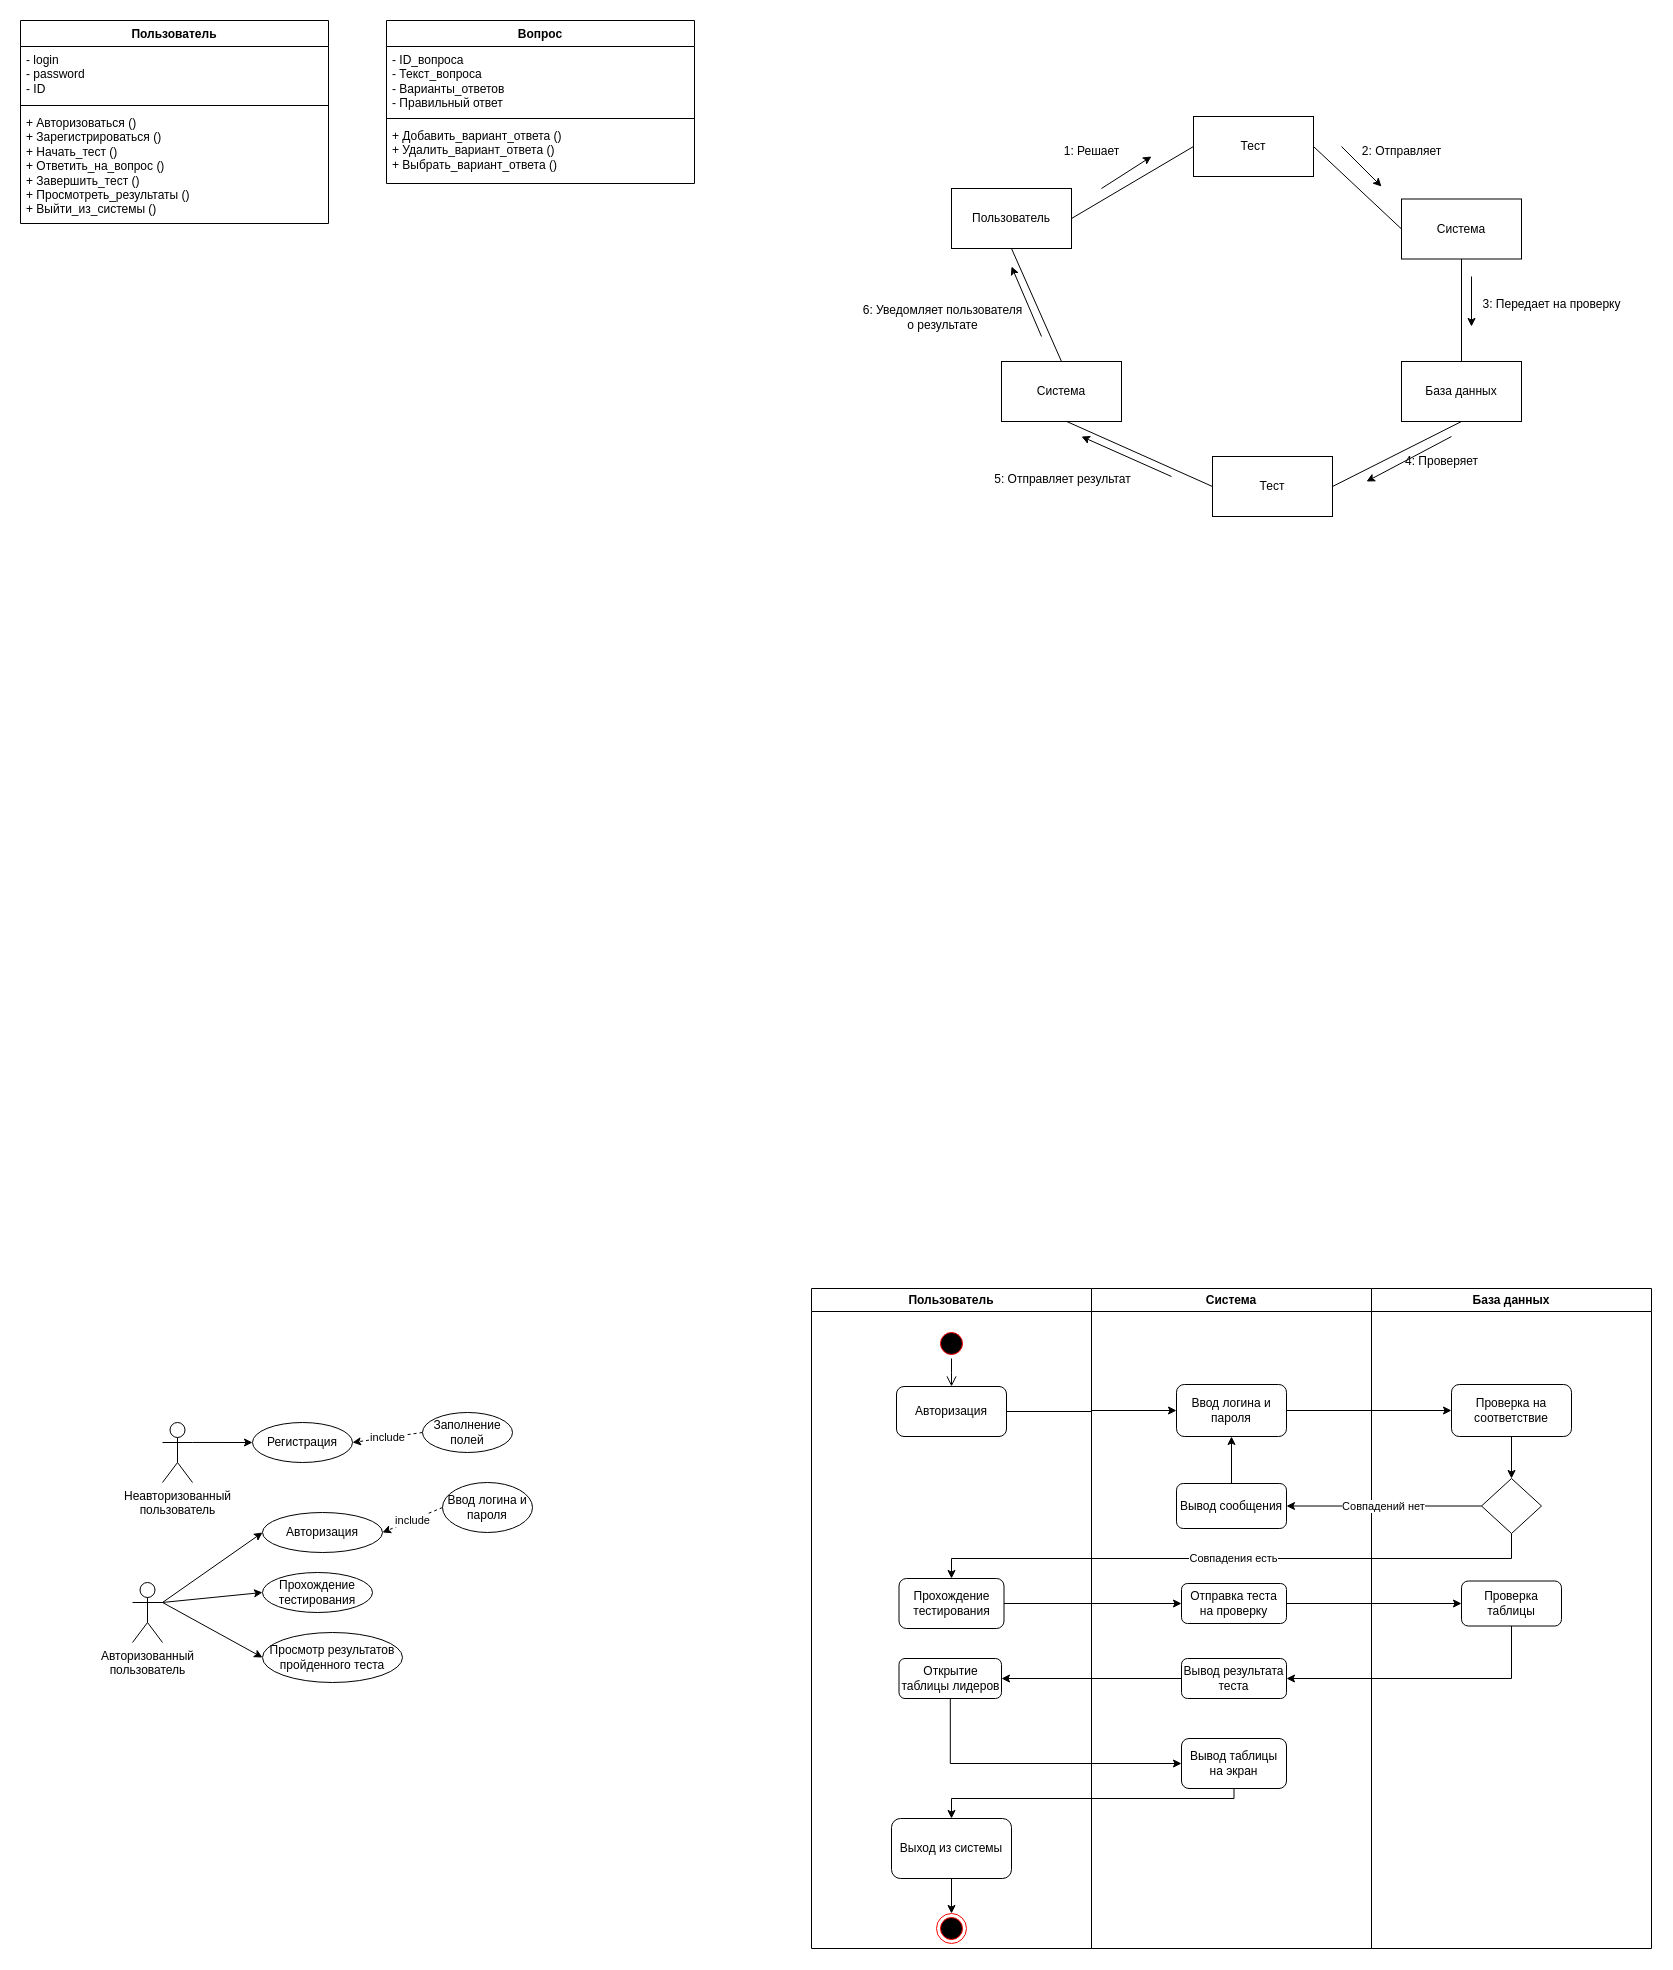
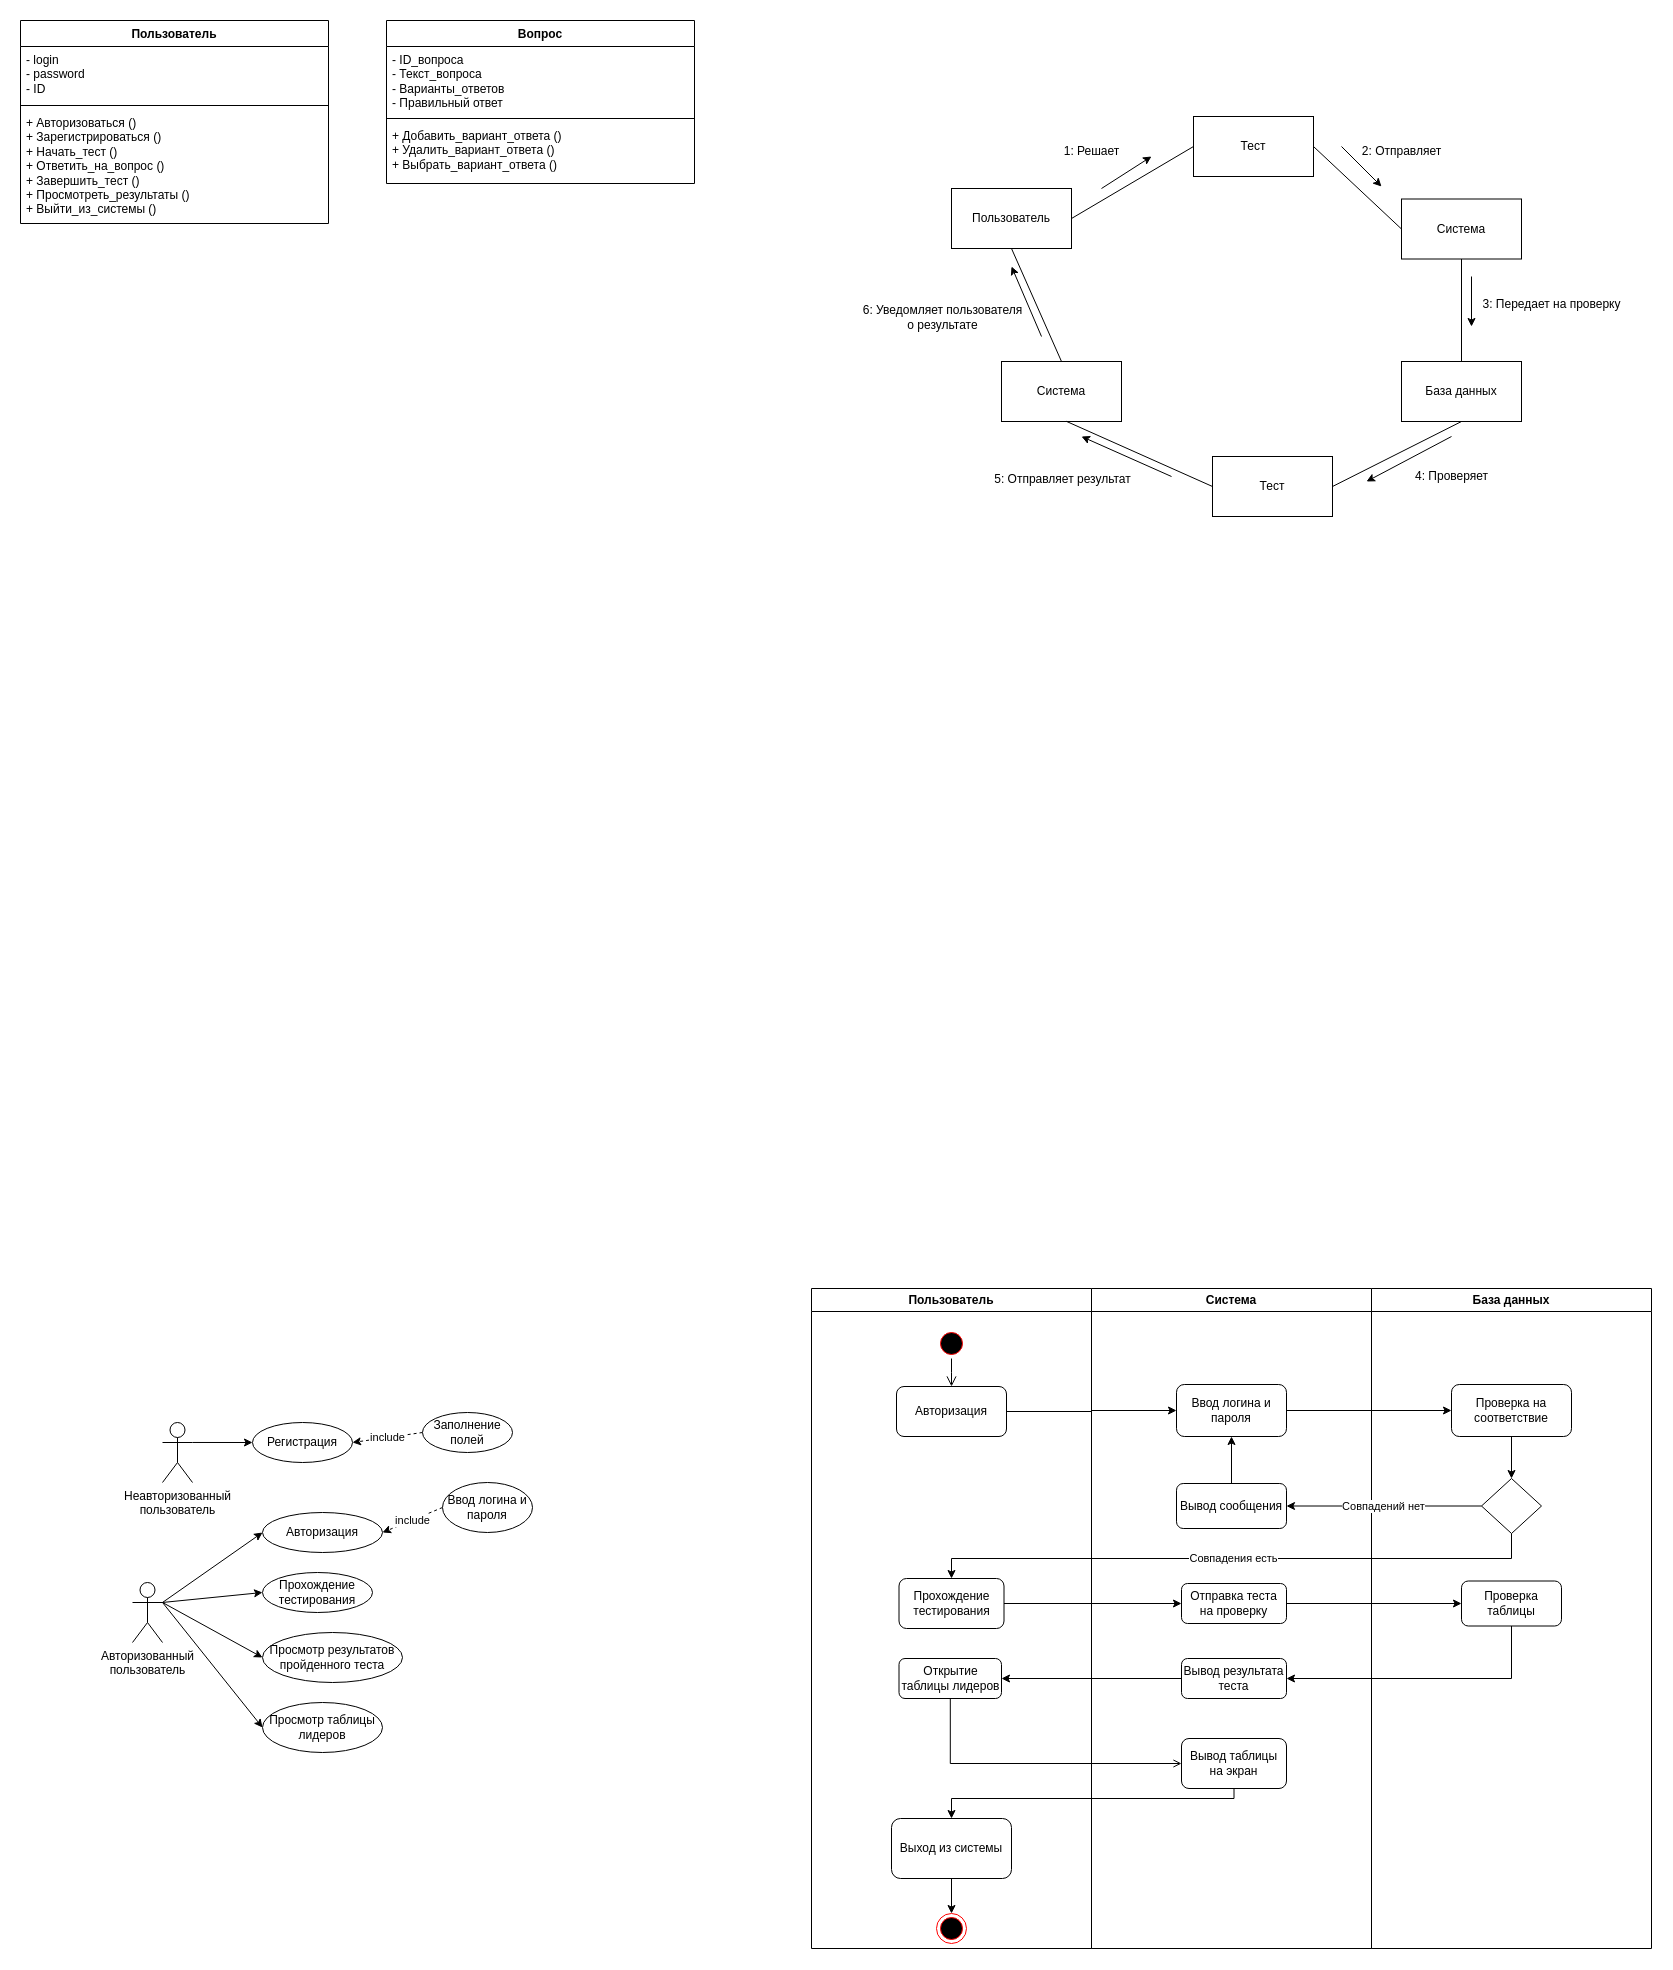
- <mxCell id="73" value="4: Проверяет" style="text;html=1;align=center;verticalAlign=middle;resizable=0;points=[];autosize=1;strokeColor=none;fillColor=none;" vertex="1" parent="1"><mxGeometry x="1391" y="446" width="100" height="30" as="geometry" /></mxCell>
+ <mxCell id="73" value="4: Проверяет" style="text;html=1;align=center;verticalAlign=middle;resizable=0;points=[];autosize=1;strokeColor=none;fillColor=none;" vertex="1" parent="1"><mxGeometry x="1401" y="461" width="100" height="30" as="geometry" /></mxCell>
+ <mxCell id="9" value="" style="endArrow=classic;html=1;rounded=0;exitX=1;exitY=0.333;exitDx=0;exitDy=0;exitPerimeter=0;entryX=0;entryY=0.5;entryDx=0;entryDy=0;" edge="1" parent="1" source="2" target="8"><mxGeometry width="50" height="50" relative="1" as="geometry"><mxPoint x="372" y="1592" as="sourcePoint" /><mxPoint x="422" y="1542" as="targetPoint" /></mxGeometry></mxCell>
+ <mxCell id="8" value="Просмотр таблицы лидеров" style="ellipse;whiteSpace=wrap;html=1;" vertex="1" parent="1"><mxGeometry x="262" y="1702" width="120" height="50" as="geometry" /></mxCell>
- <mxCell id="47" style="edgeStyle=orthogonalEdgeStyle;rounded=0;orthogonalLoop=1;jettySize=auto;html=1;entryX=0;entryY=0.5;entryDx=0;entryDy=0;" edge="1" parent="1" source="26" target="33"><mxGeometry relative="1" as="geometry"><Array as="points"><mxPoint x="950" y="1763" /></Array></mxGeometry></mxCell>
+ <mxCell id="47" style="edgeStyle=orthogonalEdgeStyle;rounded=0;orthogonalLoop=1;jettySize=auto;html=1;entryX=0;entryY=0.5;entryDx=0;entryDy=0;endArrow=open;" edge="1" parent="1" source="26" target="33"><mxGeometry relative="1" as="geometry"><Array as="points"><mxPoint x="950" y="1763" /></Array></mxGeometry></mxCell>
